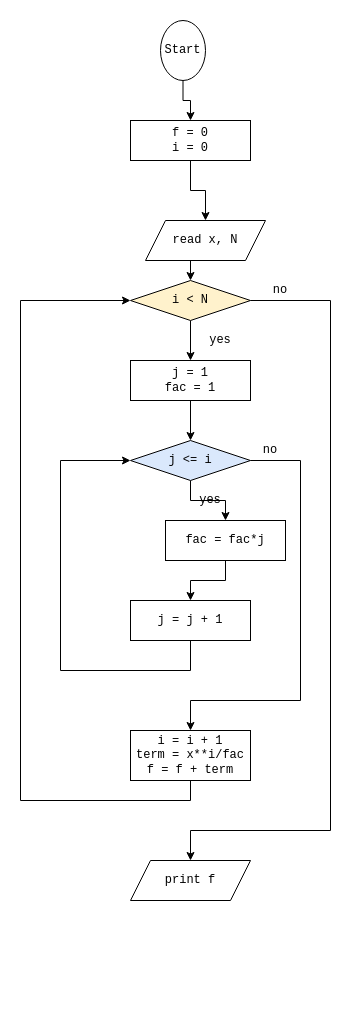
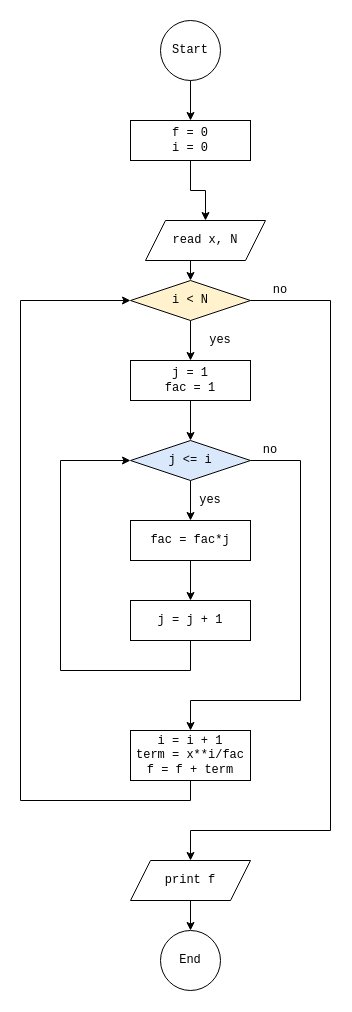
- <mxCell id="3" value="Start" style="ellipse;whiteSpace=wrap;html=1;aspect=fixed;fontFamily=Courier New;" parent="1" vertex="1"><mxGeometry x="160" y="20" width="45" height="60" as="geometry" /></mxCell>
+ <mxCell id="3" value="Start" style="ellipse;whiteSpace=wrap;html=1;aspect=fixed;fontFamily=Courier New;" parent="1" vertex="1"><mxGeometry x="160" y="20" width="60" height="60" as="geometry" /></mxCell>
- <mxCell id="17" value="fac = fac*j" style="rounded=0;whiteSpace=wrap;html=1;fontFamily=Courier New;" vertex="1" parent="1"><mxGeometry x="165" y="520" width="120" height="40" as="geometry" /></mxCell>
+ <mxCell id="17" value="fac = fac*j" style="rounded=0;whiteSpace=wrap;html=1;fontFamily=Courier New;" vertex="1" parent="1"><mxGeometry x="130" y="520" width="120" height="40" as="geometry" /></mxCell>
+ <mxCell id="14" style="edgeStyle=orthogonalEdgeStyle;rounded=0;orthogonalLoop=1;jettySize=auto;html=1;exitX=0.5;exitY=1;exitDx=0;exitDy=0;entryX=0.5;entryY=0;entryDx=0;entryDy=0;startArrow=none;startFill=0;endArrow=classic;endFill=1;" edge="1" parent="1" source="15" target="9"><mxGeometry relative="1" as="geometry" /></mxCell>
+ <mxCell id="9" value="End" style="ellipse;whiteSpace=wrap;html=1;aspect=fixed;fontFamily=Courier New;" parent="1" vertex="1"><mxGeometry x="160" y="930" width="60" height="60" as="geometry" /></mxCell>
